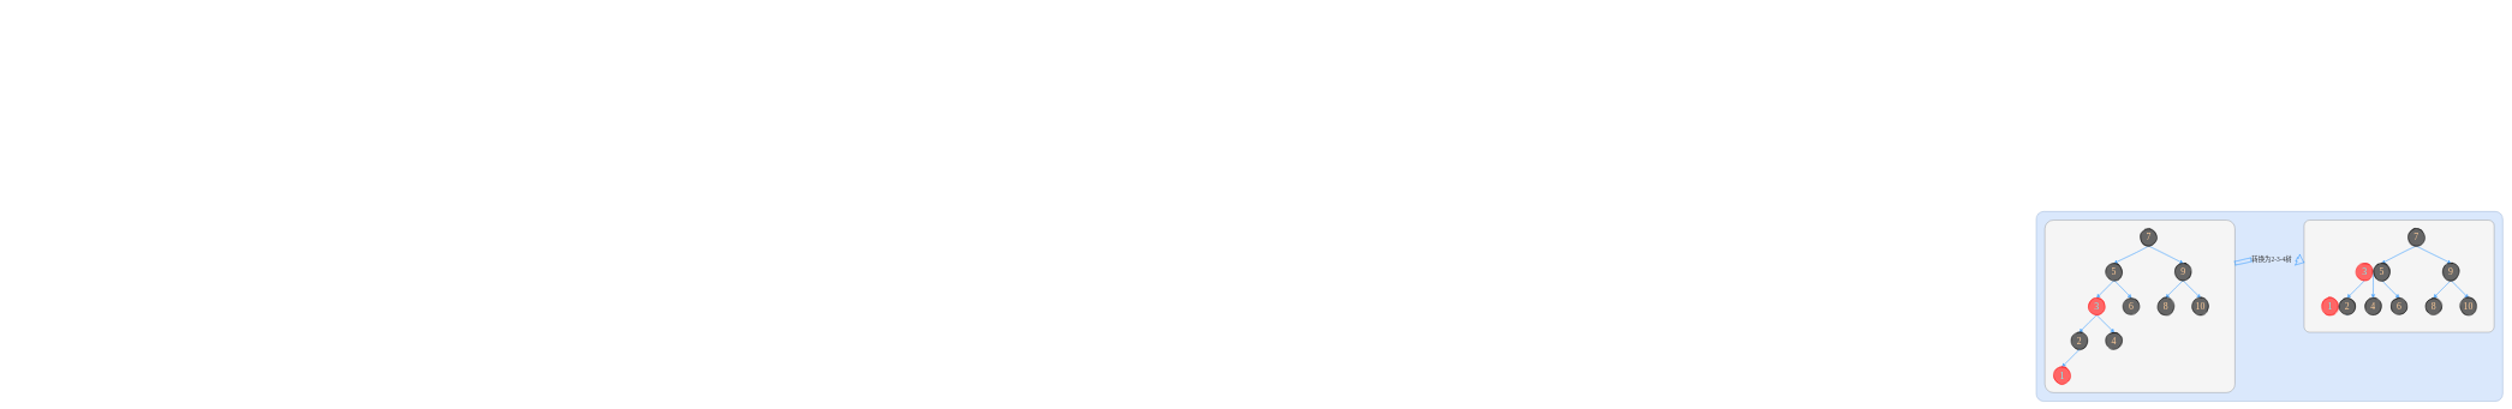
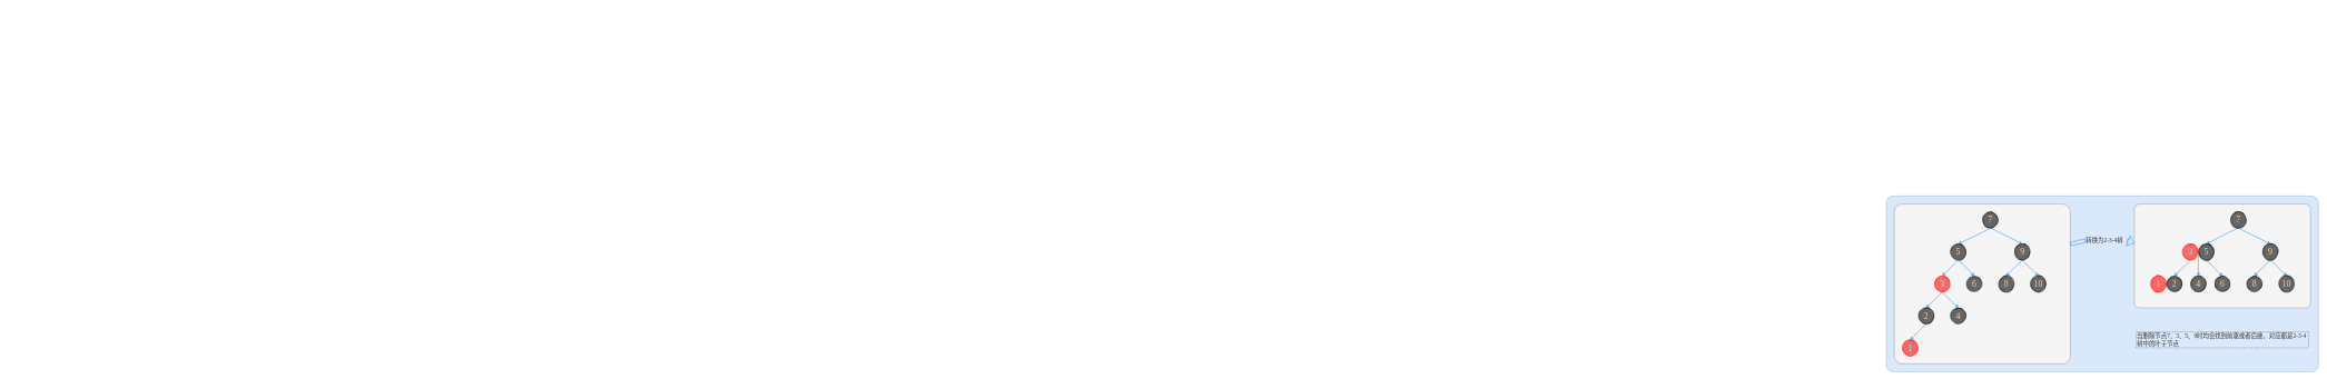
+ <mxCell id="47" value="当删除节点7、3、5、9时均会找到前驱或者后继，对应都是2-3-4树中的叶子节点" style="text;html=1;strokeColor=default;fillColor=none;align=left;verticalAlign=middle;whiteSpace=wrap;rounded=0;labelBackgroundColor=none;fontFamily=Comic Sans MS;fontSize=18;fontColor=#333333;dashed=1;" vertex="1" parent="1"><mxGeometry x="6402" y="996" width="516" height="48" as="geometry" /></mxCell>
